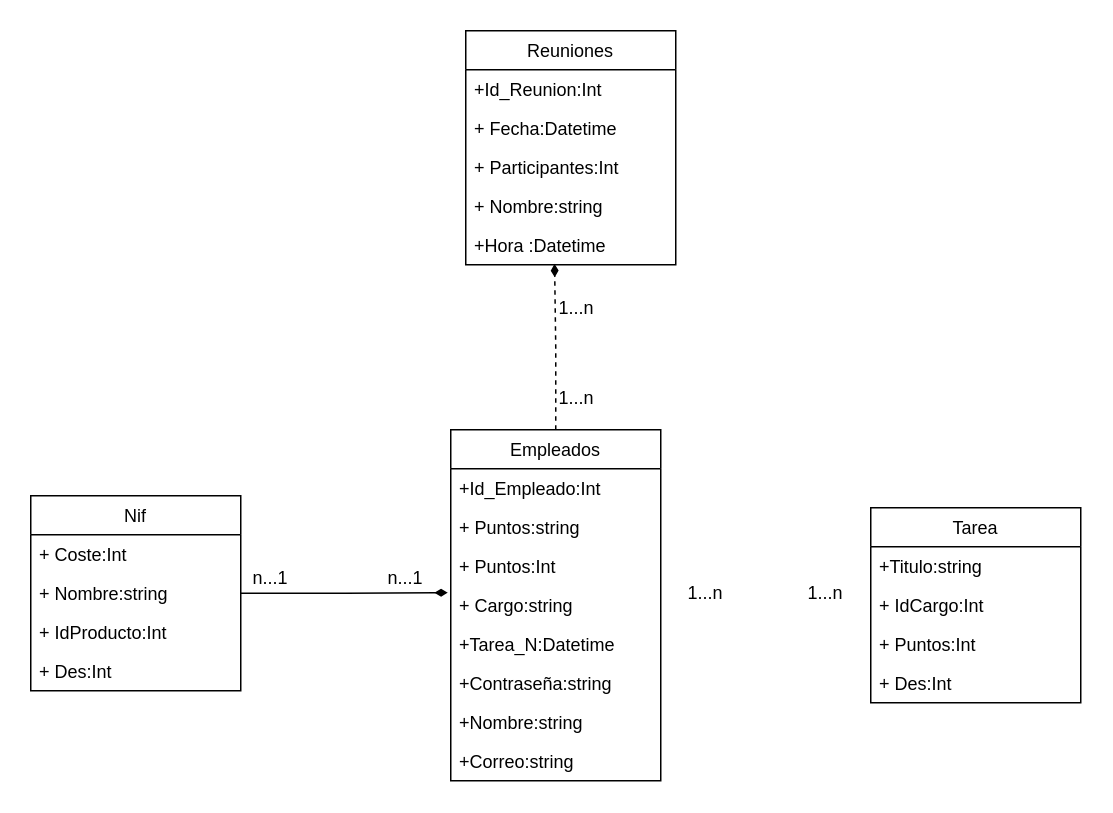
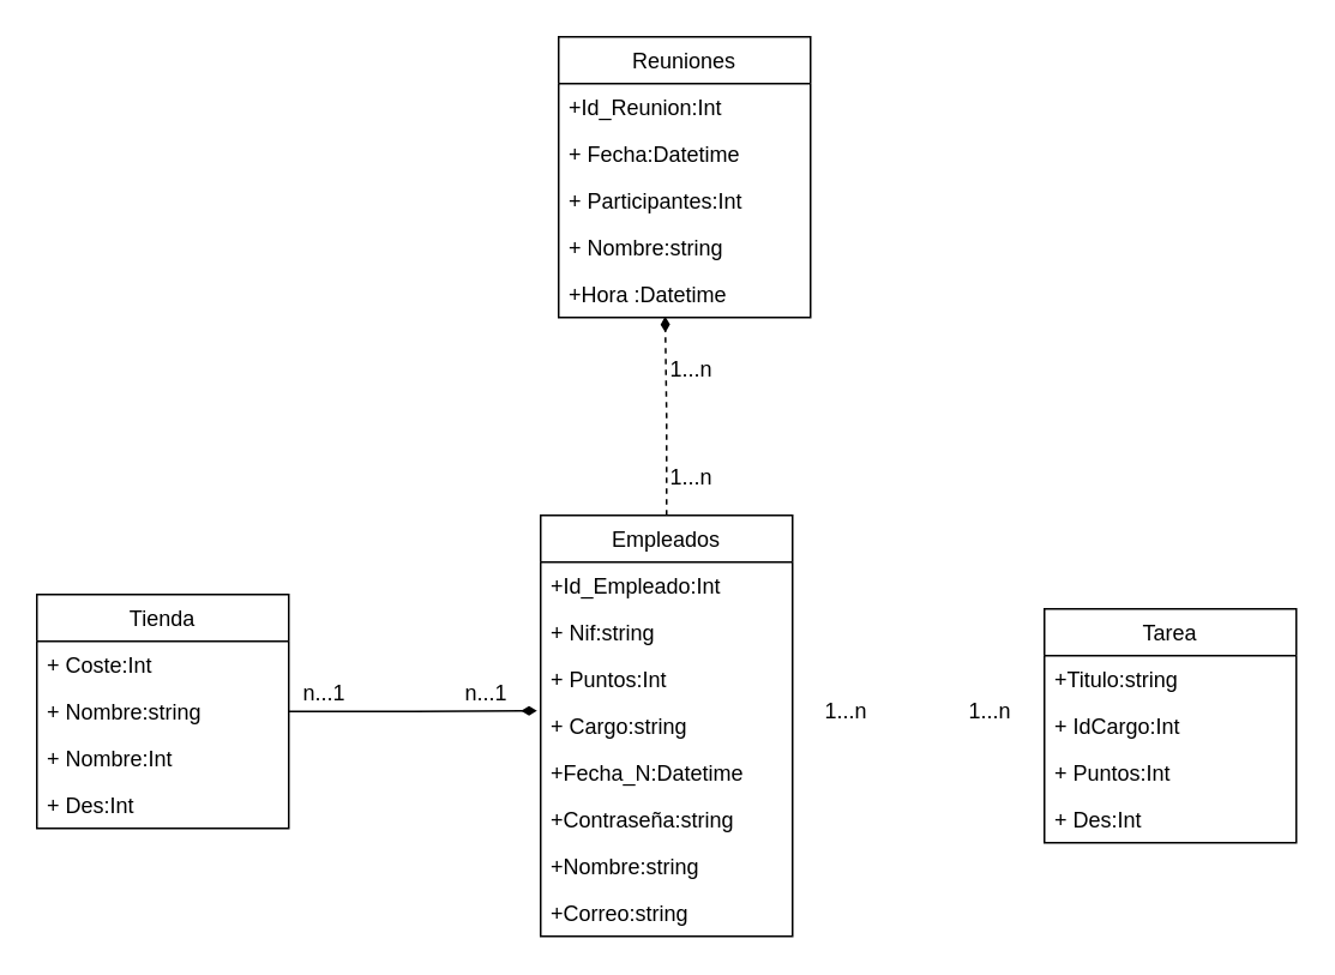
- <mxCell id="2" value="Nif" style="swimlane;fontStyle=0;childLayout=stackLayout;horizontal=1;startSize=26;fillColor=none;horizontalStack=0;resizeParent=1;resizeParentMax=0;resizeLast=0;collapsible=1;marginBottom=0;" parent="1" vertex="1"><mxGeometry x="20" y="330" width="140" height="130" as="geometry" /></mxCell>
+ <mxCell id="2" value="Tienda" style="swimlane;fontStyle=0;childLayout=stackLayout;horizontal=1;startSize=26;fillColor=none;horizontalStack=0;resizeParent=1;resizeParentMax=0;resizeLast=0;collapsible=1;marginBottom=0;" parent="1" vertex="1"><mxGeometry x="20" y="330" width="140" height="130" as="geometry" /></mxCell>
- <mxCell id="21" value="+ Puntos:string" style="text;strokeColor=none;fillColor=none;align=left;verticalAlign=top;spacingLeft=4;spacingRight=4;overflow=hidden;rotatable=0;points=[[0,0.5],[1,0.5]];portConstraint=eastwest;" parent="19" vertex="1"><mxGeometry y="52" width="140" height="26" as="geometry" /></mxCell>
+ <mxCell id="21" value="+ Nif:string" style="text;strokeColor=none;fillColor=none;align=left;verticalAlign=top;spacingLeft=4;spacingRight=4;overflow=hidden;rotatable=0;points=[[0,0.5],[1,0.5]];portConstraint=eastwest;" parent="19" vertex="1"><mxGeometry y="52" width="140" height="26" as="geometry" /></mxCell>
- <mxCell id="5" value="+ IdProducto:Int&#10;" style="text;strokeColor=none;fillColor=none;align=left;verticalAlign=top;spacingLeft=4;spacingRight=4;overflow=hidden;rotatable=0;points=[[0,0.5],[1,0.5]];portConstraint=eastwest;" parent="2" vertex="1"><mxGeometry y="78" width="140" height="26" as="geometry" /></mxCell>
+ <mxCell id="5" value="+ Nombre:Int&#10;" style="text;strokeColor=none;fillColor=none;align=left;verticalAlign=top;spacingLeft=4;spacingRight=4;overflow=hidden;rotatable=0;points=[[0,0.5],[1,0.5]];portConstraint=eastwest;" parent="2" vertex="1"><mxGeometry y="78" width="140" height="26" as="geometry" /></mxCell>
- <mxCell id="24" value="+Tarea_N:Datetime" style="text;strokeColor=none;fillColor=none;align=left;verticalAlign=top;spacingLeft=4;spacingRight=4;overflow=hidden;rotatable=0;points=[[0,0.5],[1,0.5]];portConstraint=eastwest;" parent="19" vertex="1"><mxGeometry y="130" width="140" height="26" as="geometry" /></mxCell>
+ <mxCell id="24" value="+Fecha_N:Datetime" style="text;strokeColor=none;fillColor=none;align=left;verticalAlign=top;spacingLeft=4;spacingRight=4;overflow=hidden;rotatable=0;points=[[0,0.5],[1,0.5]];portConstraint=eastwest;" parent="19" vertex="1"><mxGeometry y="130" width="140" height="26" as="geometry" /></mxCell>
